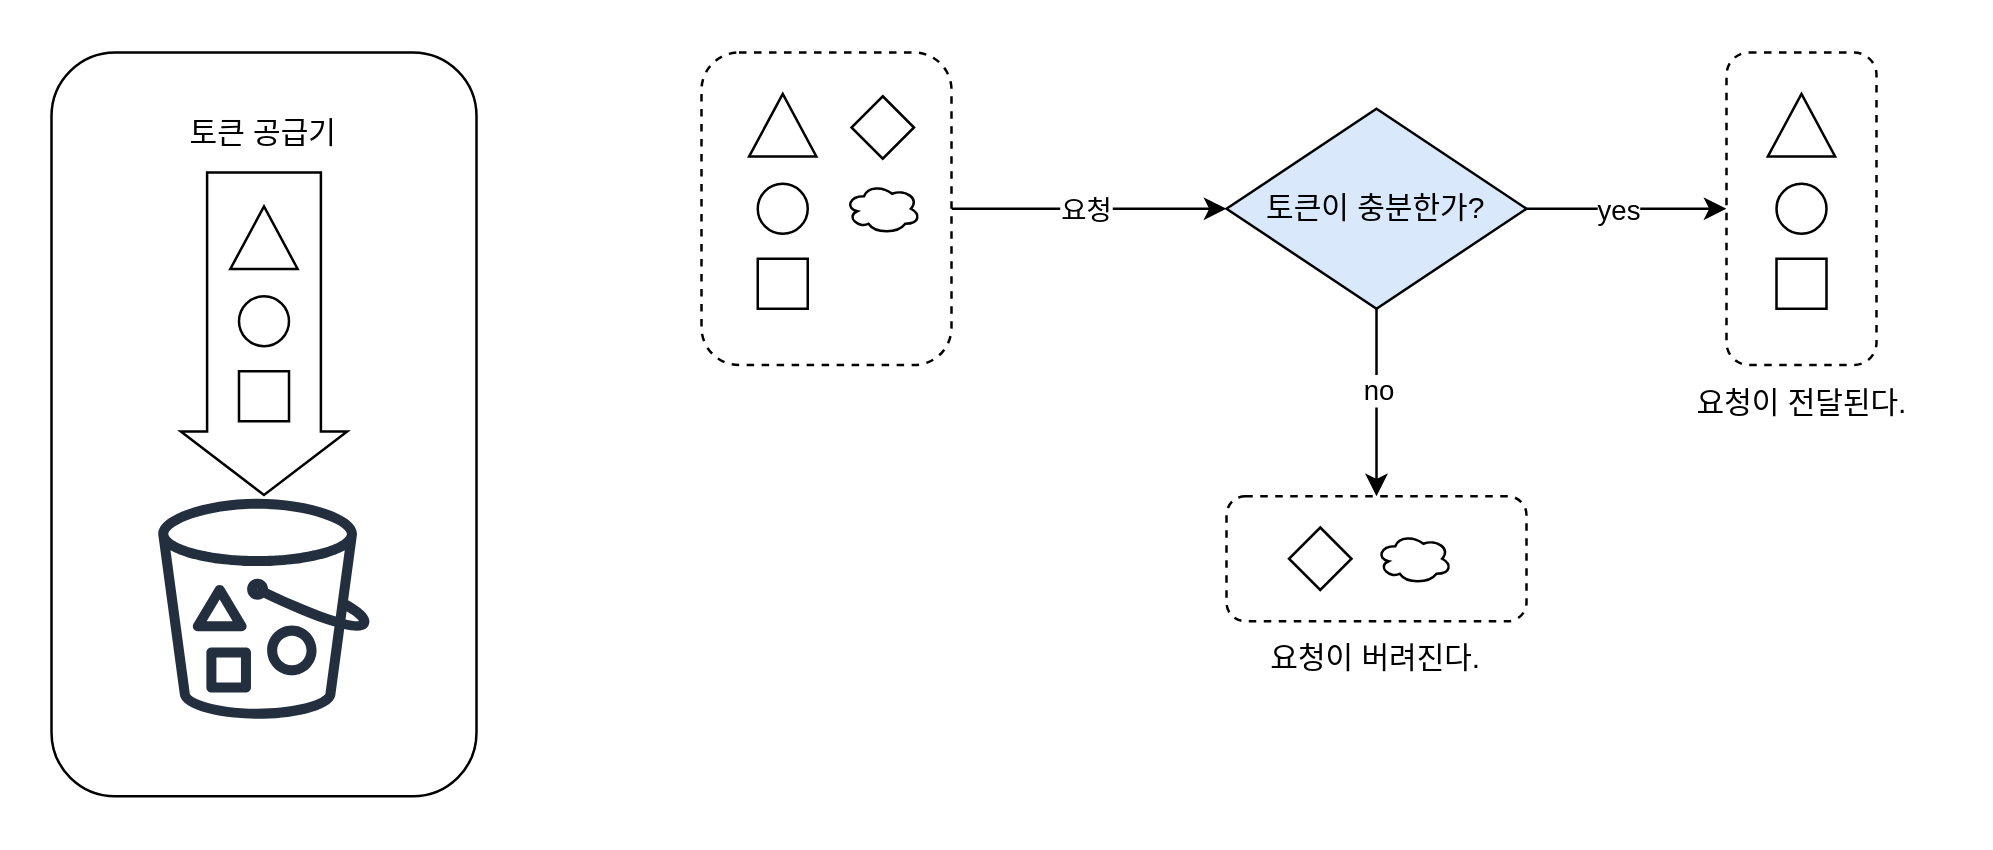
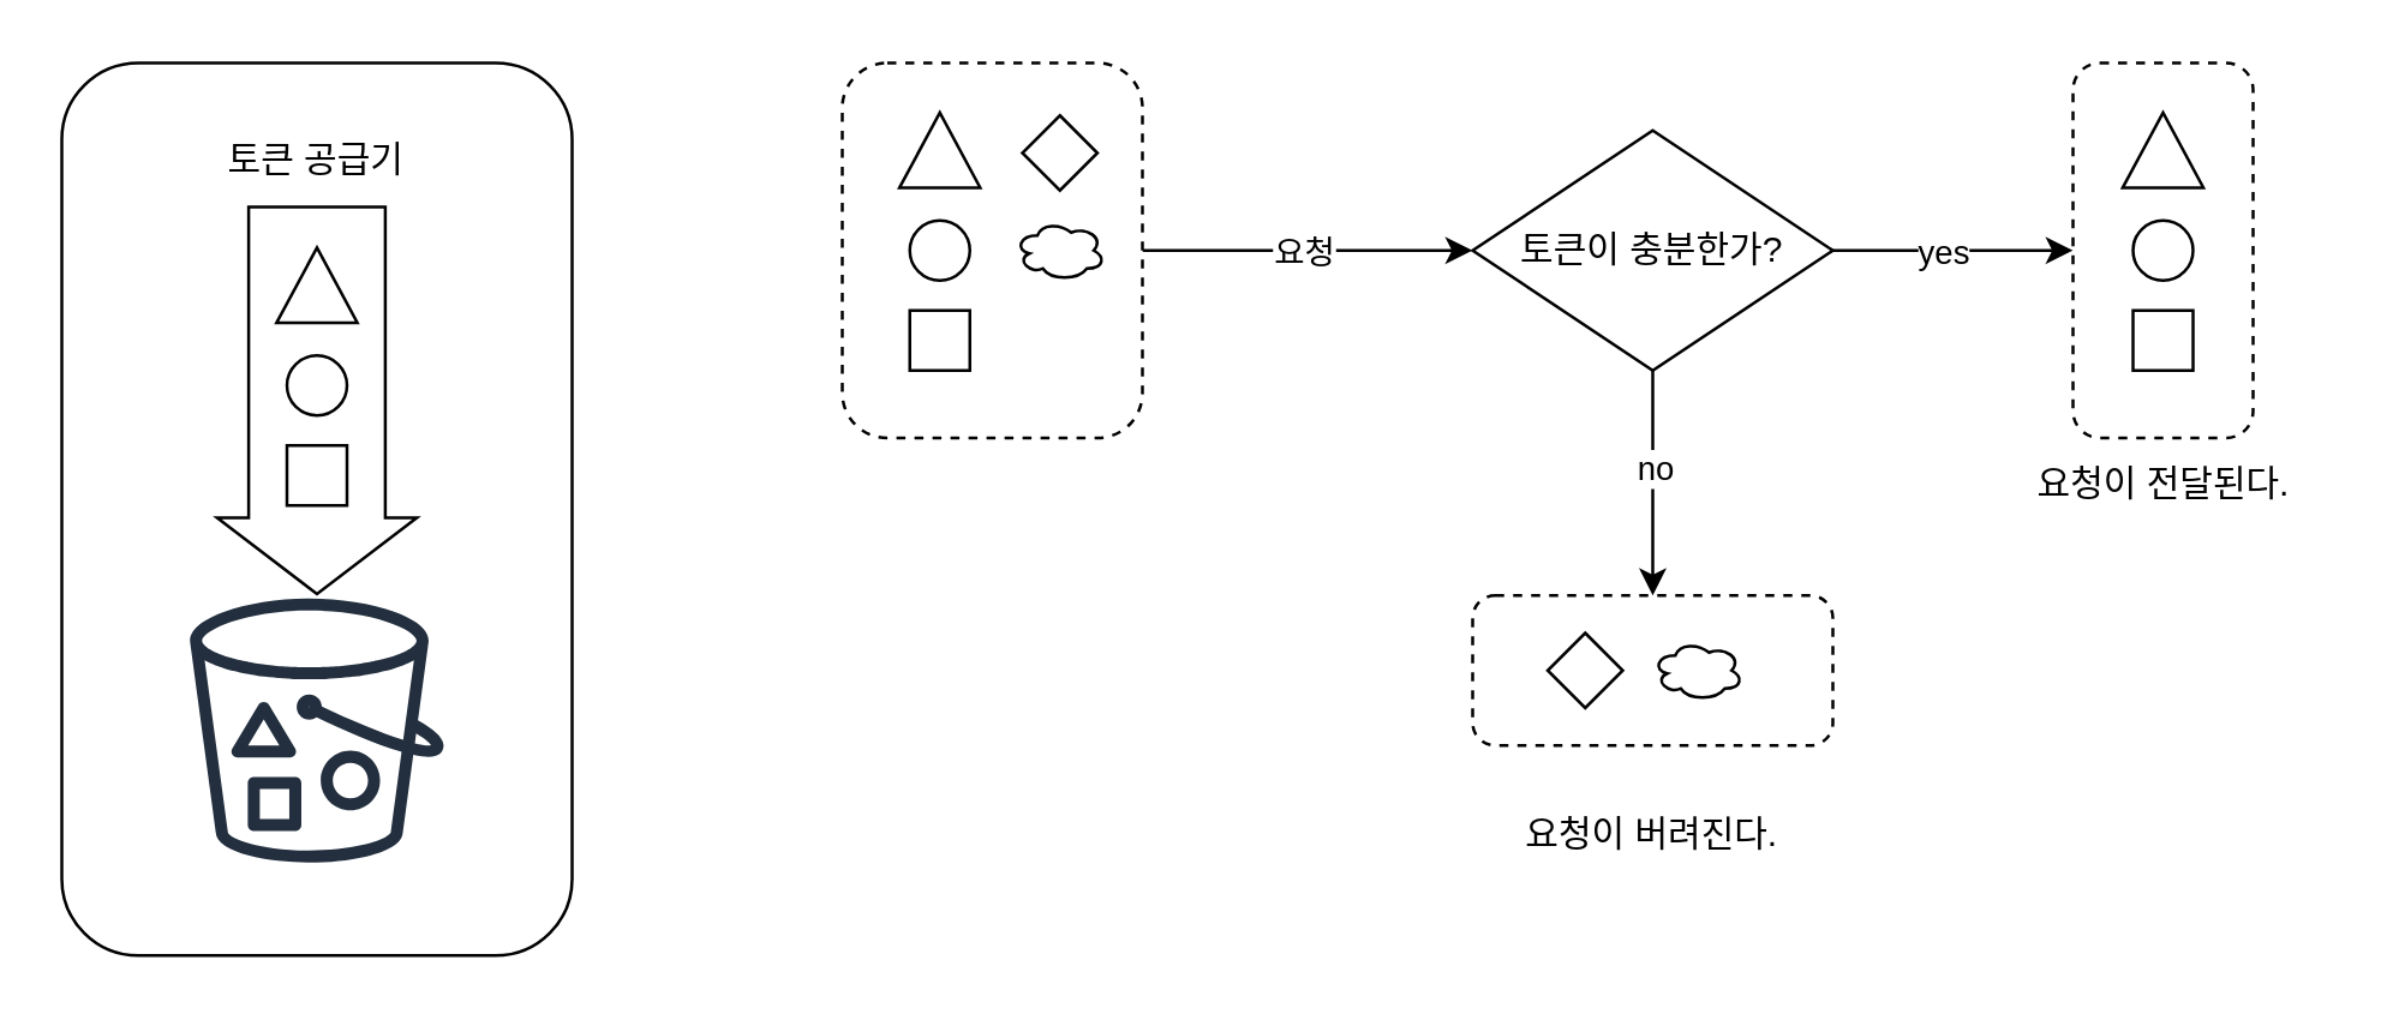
- <mxCell id="13" value="토큰이 충분한가?" style="rhombus;whiteSpace=wrap;html=1;fillColor=#dae8fc;" vertex="1" parent="1"><mxGeometry x="490" y="43" width="120" height="80" as="geometry" /></mxCell>
+ <mxCell id="13" value="토큰이 충분한가?" style="rhombus;whiteSpace=wrap;html=1;" vertex="1" parent="1"><mxGeometry x="490" y="43" width="120" height="80" as="geometry" /></mxCell>
- <mxCell id="29" value="요청이 버려진다." style="text;html=1;align=center;verticalAlign=middle;whiteSpace=wrap;rounded=0;" vertex="1" parent="1"><mxGeometry x="490" y="248" width="120" height="30" as="geometry" /></mxCell>
+ <mxCell id="29" value="요청이 버려진다." style="text;html=1;align=center;verticalAlign=middle;whiteSpace=wrap;rounded=0;" vertex="1" parent="1"><mxGeometry x="490" y="263" width="120" height="30" as="geometry" /></mxCell>
